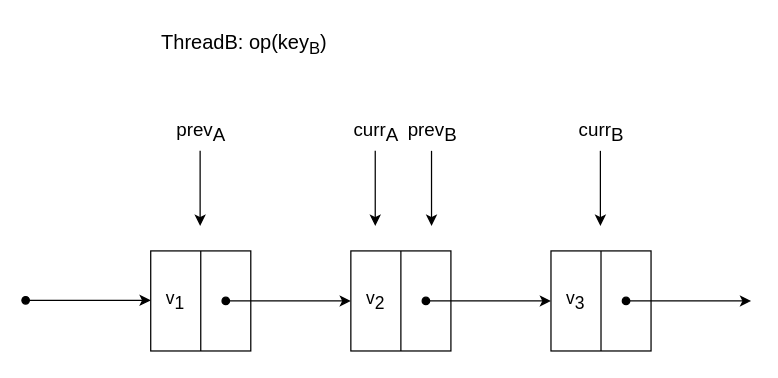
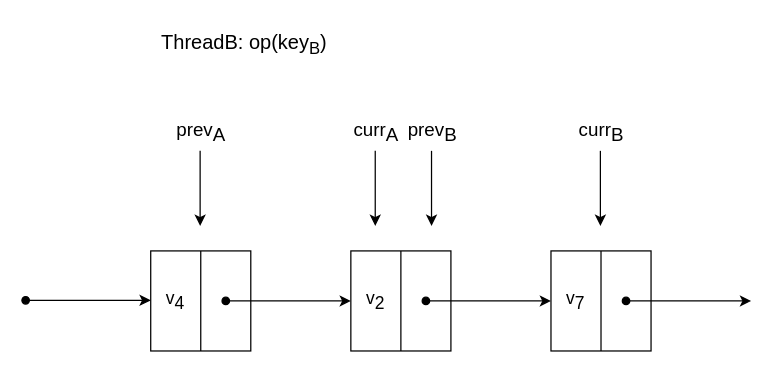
- <mxCell id="21" value="v&lt;sub style=&quot;font-size: 14px;&quot;&gt;1&lt;/sub&gt;" style="text;html=1;align=center;verticalAlign=middle;whiteSpace=wrap;rounded=0;fontSize=14;" vertex="1" parent="1"><mxGeometry x="110" y="225" width="60" height="30" as="geometry" /></mxCell>
+ <mxCell id="21" value="v&lt;sub style=&quot;font-size: 14px;&quot;&gt;4&lt;/sub&gt;" style="text;html=1;align=center;verticalAlign=middle;whiteSpace=wrap;rounded=0;fontSize=14;" vertex="1" parent="1"><mxGeometry x="110" y="225" width="60" height="30" as="geometry" /></mxCell>
- <mxCell id="23" value="v&lt;sub style=&quot;font-size: 14px;&quot;&gt;3&lt;/sub&gt;" style="text;html=1;align=center;verticalAlign=middle;whiteSpace=wrap;rounded=0;fontSize=14;" vertex="1" parent="1"><mxGeometry x="430" y="225" width="60" height="30" as="geometry" /></mxCell>
+ <mxCell id="23" value="v&lt;sub style=&quot;font-size: 14px;&quot;&gt;7&lt;/sub&gt;" style="text;html=1;align=center;verticalAlign=middle;whiteSpace=wrap;rounded=0;fontSize=14;" vertex="1" parent="1"><mxGeometry x="430" y="225" width="60" height="30" as="geometry" /></mxCell>
